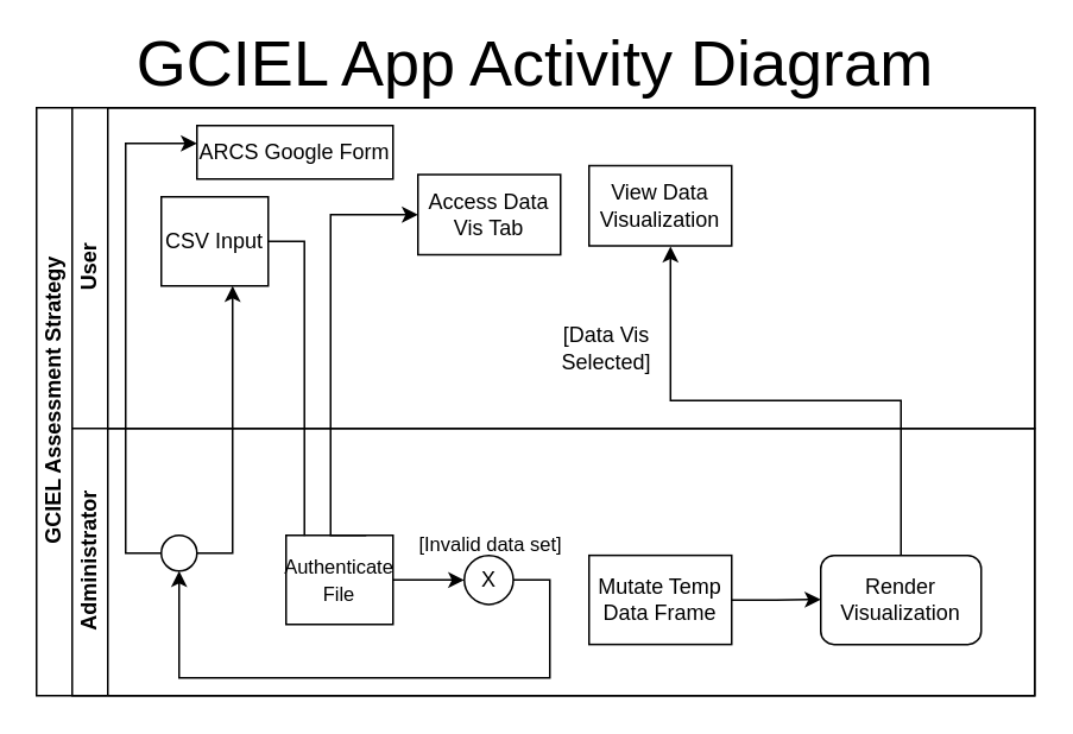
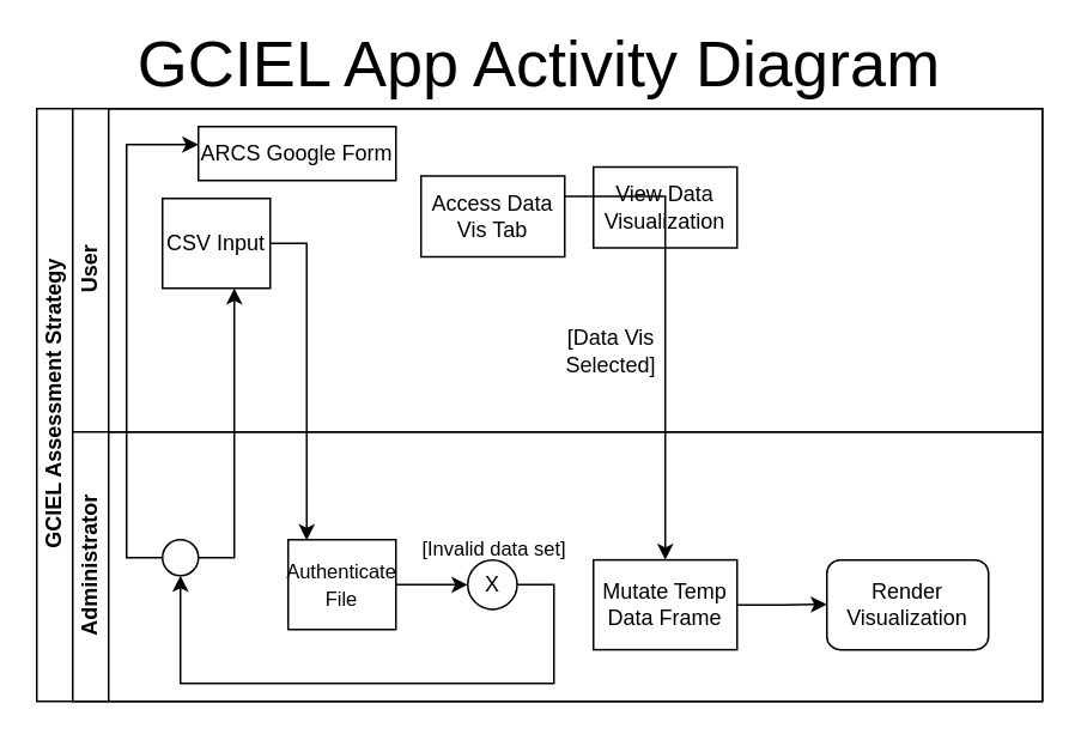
+ <mxCell id="23" style="edgeStyle=orthogonalEdgeStyle;rounded=0;orthogonalLoop=1;jettySize=auto;html=1;exitX=1;exitY=0.25;exitDx=0;exitDy=0;" parent="2" source="5" target="17" edge="1"><mxGeometry relative="1" as="geometry"><mxPoint x="330" y="240" as="targetPoint" /></mxGeometry></mxCell>
- <mxCell id="21" style="edgeStyle=orthogonalEdgeStyle;rounded=0;orthogonalLoop=1;jettySize=auto;html=1;exitX=0.75;exitY=0;exitDx=0;exitDy=0;entryX=0;entryY=0.5;entryDx=0;entryDy=0;" parent="2" source="11" target="5" edge="1"><mxGeometry relative="1" as="geometry"><mxPoint x="210" y="60" as="targetPoint" /><Array as="points"><mxPoint x="165" y="60" /></Array></mxGeometry></mxCell>
- <mxCell id="24" style="edgeStyle=orthogonalEdgeStyle;rounded=0;orthogonalLoop=1;jettySize=auto;html=1;exitX=0.5;exitY=0;exitDx=0;exitDy=0;entryX=0.571;entryY=1.006;entryDx=0;entryDy=0;entryPerimeter=0;" parent="2" source="18" target="7" edge="1"><mxGeometry relative="1" as="geometry"><mxPoint x="484.966" y="90" as="targetPoint" /></mxGeometry></mxCell>
- <mxCell id="20" style="edgeStyle=orthogonalEdgeStyle;rounded=0;orthogonalLoop=1;jettySize=auto;html=1;exitX=1;exitY=0.5;exitDx=0;exitDy=0;entryX=0.172;entryY=0.008;entryDx=0;entryDy=0;entryPerimeter=0;endArrow=none;" parent="2" source="4" target="11" edge="1"><mxGeometry relative="1" as="geometry"><mxPoint x="130" y="150" as="targetPoint" /></mxGeometry></mxCell>
+ <mxCell id="20" style="edgeStyle=orthogonalEdgeStyle;rounded=0;orthogonalLoop=1;jettySize=auto;html=1;exitX=1;exitY=0.5;exitDx=0;exitDy=0;entryX=0.172;entryY=0.008;entryDx=0;entryDy=0;entryPerimeter=0;" parent="2" source="4" target="11" edge="1"><mxGeometry relative="1" as="geometry"><mxPoint x="130" y="150" as="targetPoint" /></mxGeometry></mxCell>
